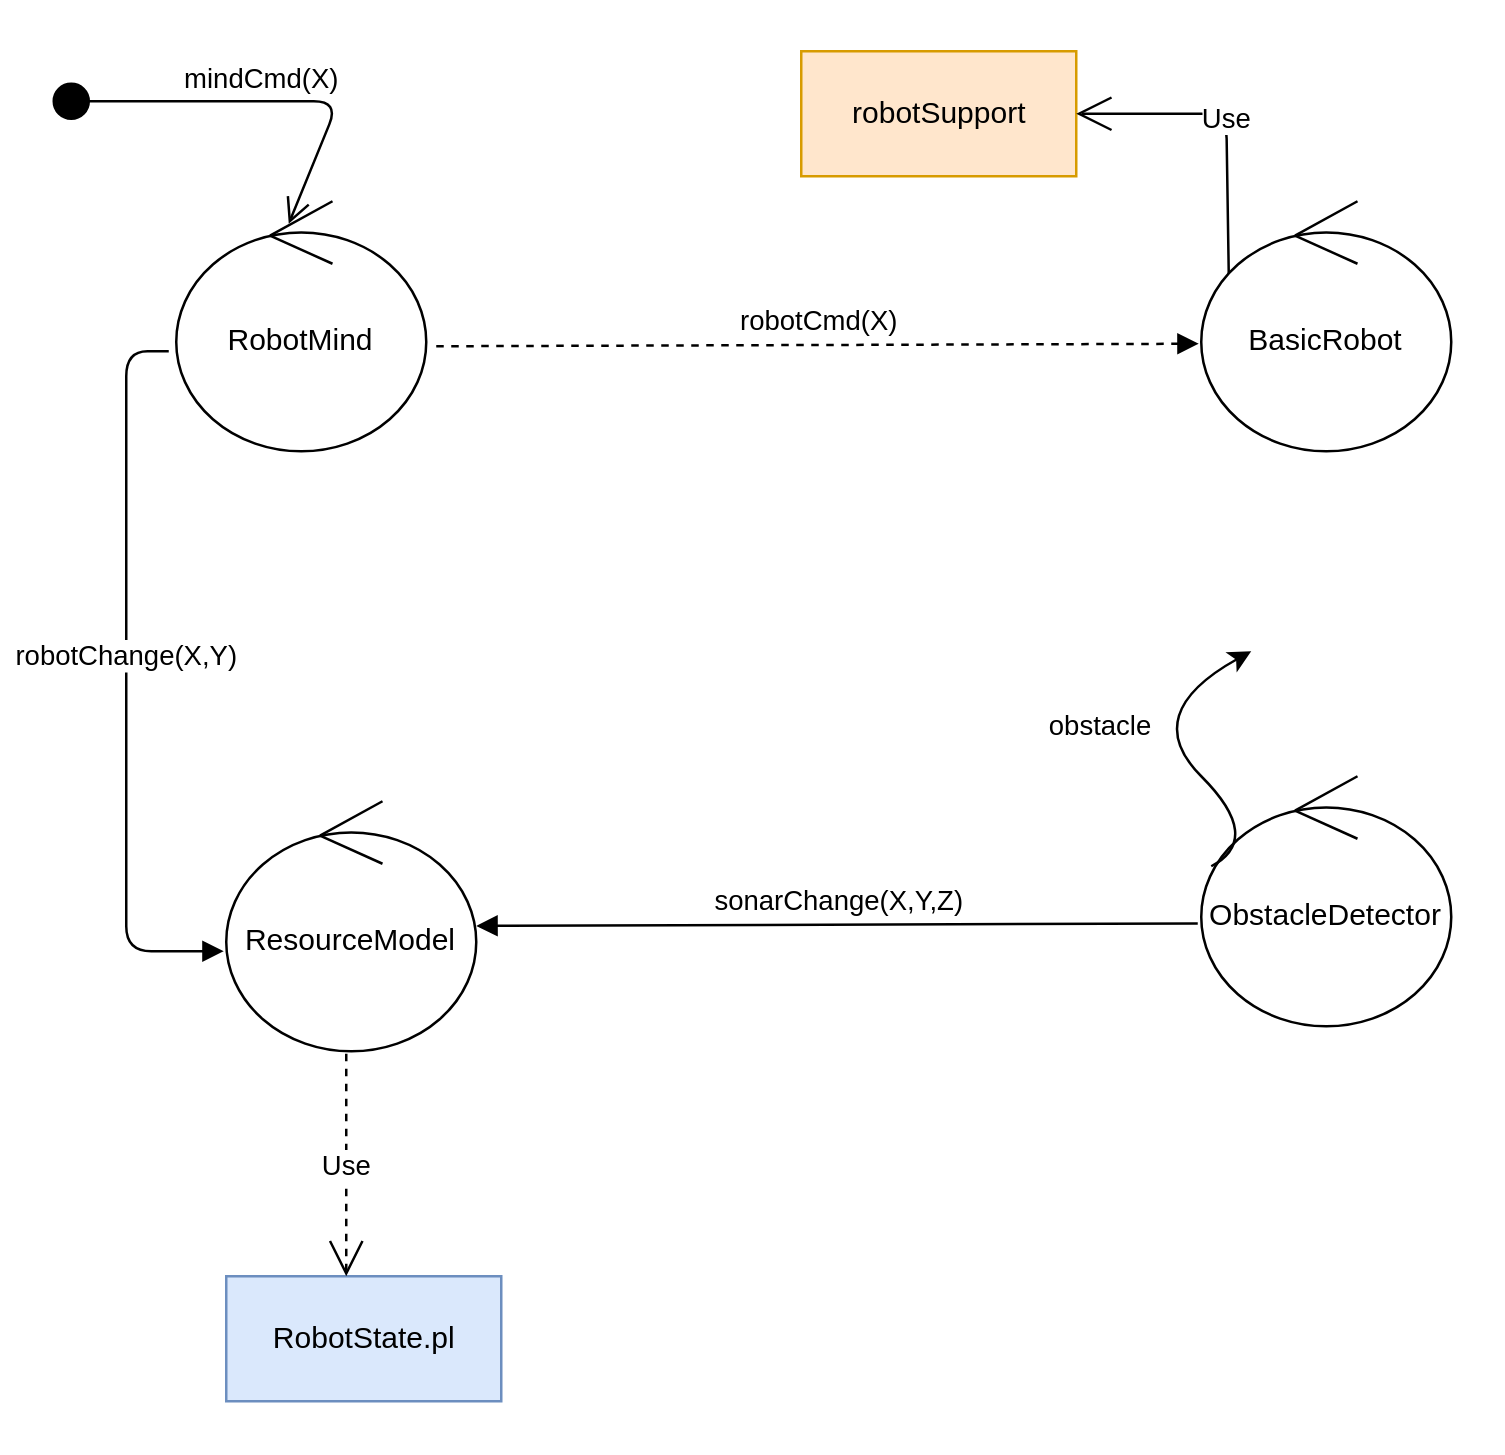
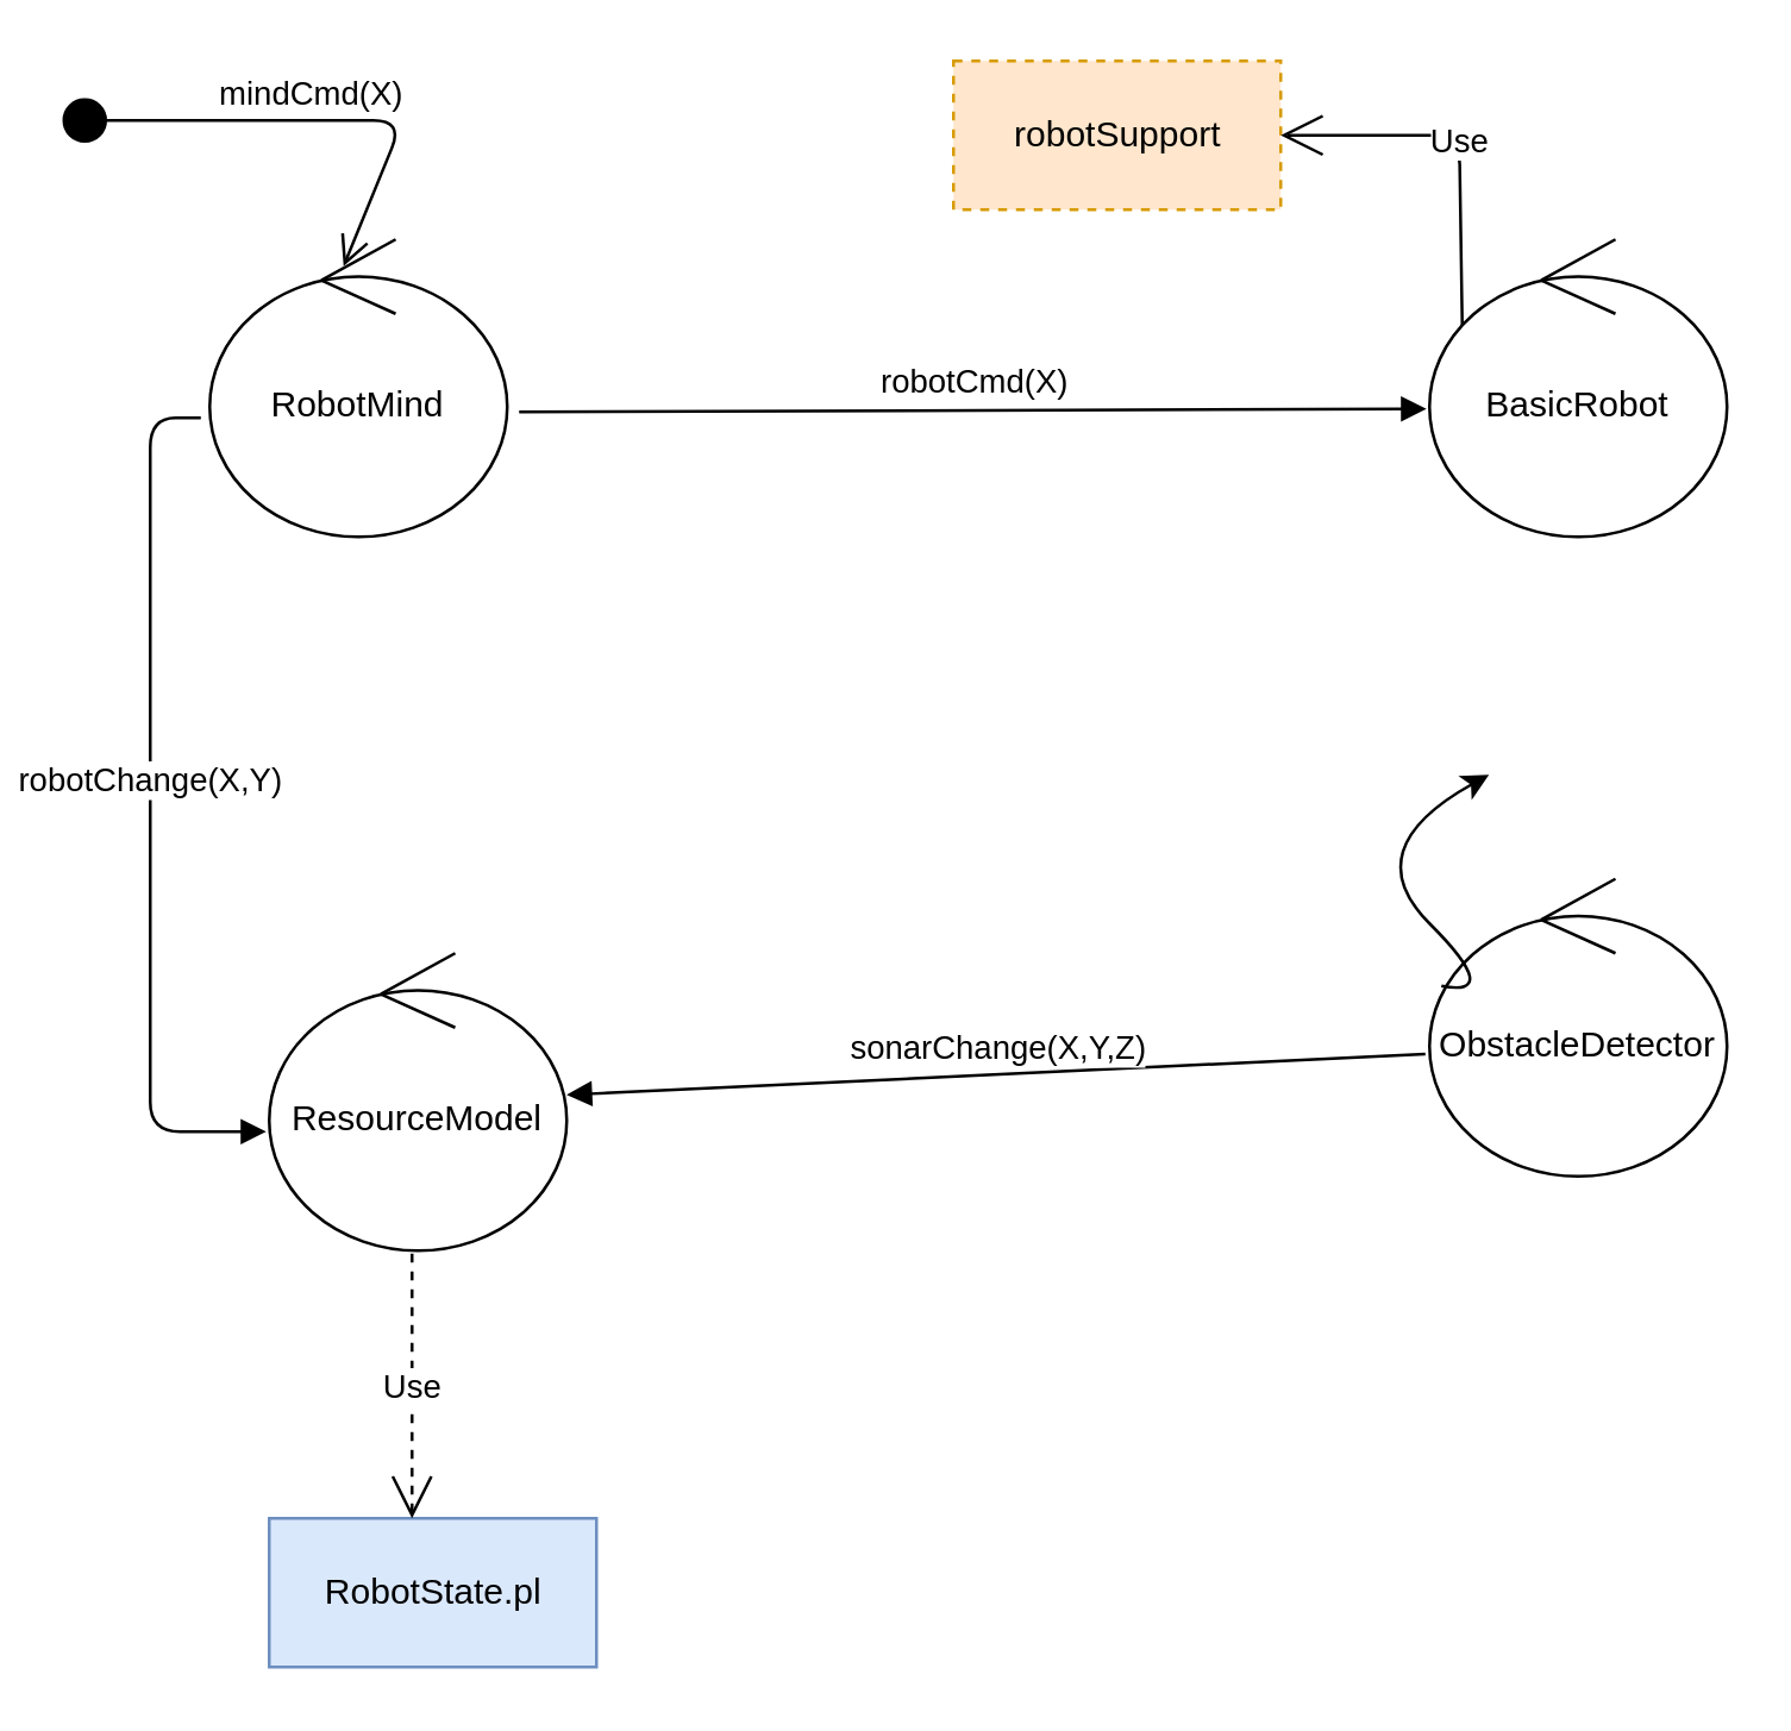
- <mxCell id="14" value="robotSupport" style="html=1;fillColor=#ffe6cc;strokeColor=#d79b00;" vertex="1" parent="1"><mxGeometry x="320" y="20" width="110" height="50" as="geometry" /></mxCell>
+ <mxCell id="14" value="robotSupport" style="html=1;fillColor=#ffe6cc;strokeColor=#d79b00;dashed=1;" vertex="1" parent="1"><mxGeometry x="320" y="20" width="110" height="50" as="geometry" /></mxCell>
- <mxCell id="6" value="robotCmd(X)" style="html=1;verticalAlign=bottom;endArrow=block;entryX=-0.01;entryY=0.57;entryDx=0;entryDy=0;entryPerimeter=0;exitX=1.04;exitY=0.58;exitDx=0;exitDy=0;exitPerimeter=0;dashed=1;" edge="1" parent="1" source="2" target="3"><mxGeometry width="80" relative="1" as="geometry"><mxPoint x="190" y="119" as="sourcePoint" /><mxPoint x="120" y="120" as="targetPoint" /></mxGeometry></mxCell>
+ <mxCell id="6" value="robotCmd(X)" style="html=1;verticalAlign=bottom;endArrow=block;entryX=-0.01;entryY=0.57;entryDx=0;entryDy=0;entryPerimeter=0;exitX=1.04;exitY=0.58;exitDx=0;exitDy=0;exitPerimeter=0;" edge="1" parent="1" source="2" target="3"><mxGeometry width="80" relative="1" as="geometry"><mxPoint x="190" y="119" as="sourcePoint" /><mxPoint x="120" y="120" as="targetPoint" /></mxGeometry></mxCell>
- <mxCell id="13" value="&lt;font style=&quot;font-size: 11px&quot;&gt;obstacle&lt;/font&gt;" style="text;html=1;strokeColor=none;fillColor=none;align=center;verticalAlign=middle;whiteSpace=wrap;rounded=0;" vertex="1" parent="1"><mxGeometry x="420" y="280" width="40" height="20" as="geometry" /></mxCell>
- <mxCell id="5" value="ObstacleDetector" style="ellipse;shape=umlControl;whiteSpace=wrap;html=1;" vertex="1" parent="1"><mxGeometry x="480" y="310" width="100" height="100" as="geometry" /></mxCell>
+ <mxCell id="5" value="ObstacleDetector" style="ellipse;shape=umlControl;whiteSpace=wrap;html=1;" vertex="1" parent="1"><mxGeometry x="480" y="295" width="100" height="100" as="geometry" /></mxCell>
